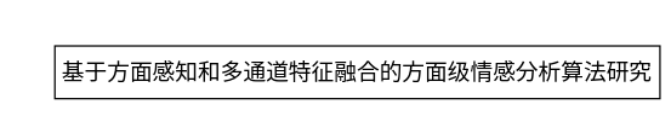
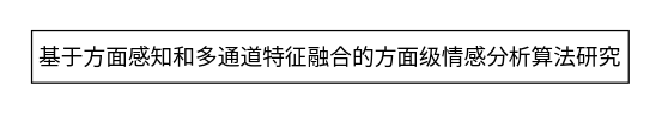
- <mxCell id="2" value="&lt;font&gt;&lt;font style=&quot;text-align: left;&quot;&gt;&lt;span style=&quot;line-height: 22.5px; font-family: 黑体;&quot;&gt;基于方面感知和多通道特征融合的&lt;/span&gt;&lt;/font&gt;&lt;span style=&quot;color: light-dark(rgb(0, 0, 0), rgb(255, 255, 255)); text-align: left; background-color: transparent; font-family: 黑体;&quot;&gt;方面级情感分析算法研究&lt;/span&gt;&lt;/font&gt;" style="rounded=0;whiteSpace=wrap;html=1;fontSize=15;" vertex="1" parent="1"><mxGeometry x="35" y="30" width="400" height="35" as="geometry" /></mxCell>
+ <mxCell id="2" value="&lt;font&gt;&lt;font style=&quot;text-align: left;&quot;&gt;&lt;span style=&quot;line-height: 22.5px; font-family: 黑体;&quot;&gt;基于方面感知和多通道特征融合的&lt;/span&gt;&lt;/font&gt;&lt;span style=&quot;color: light-dark(rgb(0, 0, 0), rgb(255, 255, 255)); text-align: left; background-color: transparent; font-family: 黑体;&quot;&gt;方面级情感分析算法研究&lt;/span&gt;&lt;/font&gt;" style="rounded=0;whiteSpace=wrap;html=1;fontSize=15;" vertex="1" parent="1"><mxGeometry x="20" y="20" width="400" height="35" as="geometry" /></mxCell>
